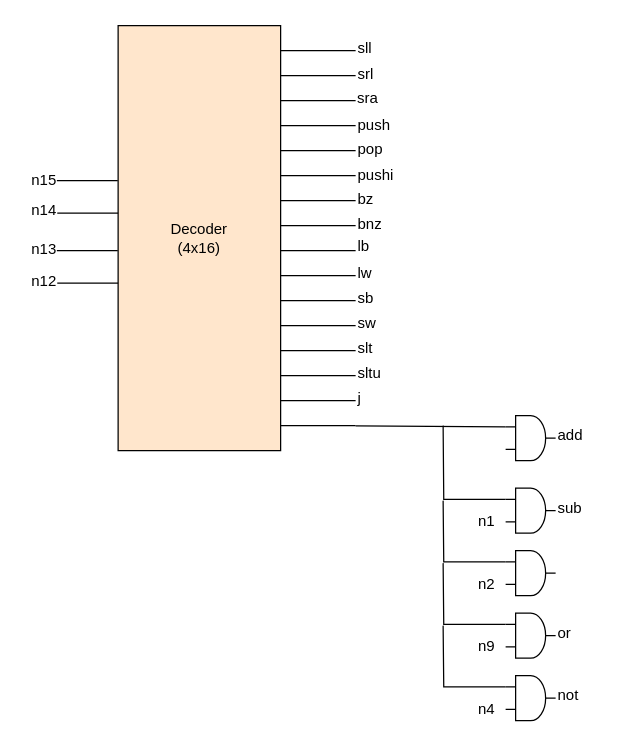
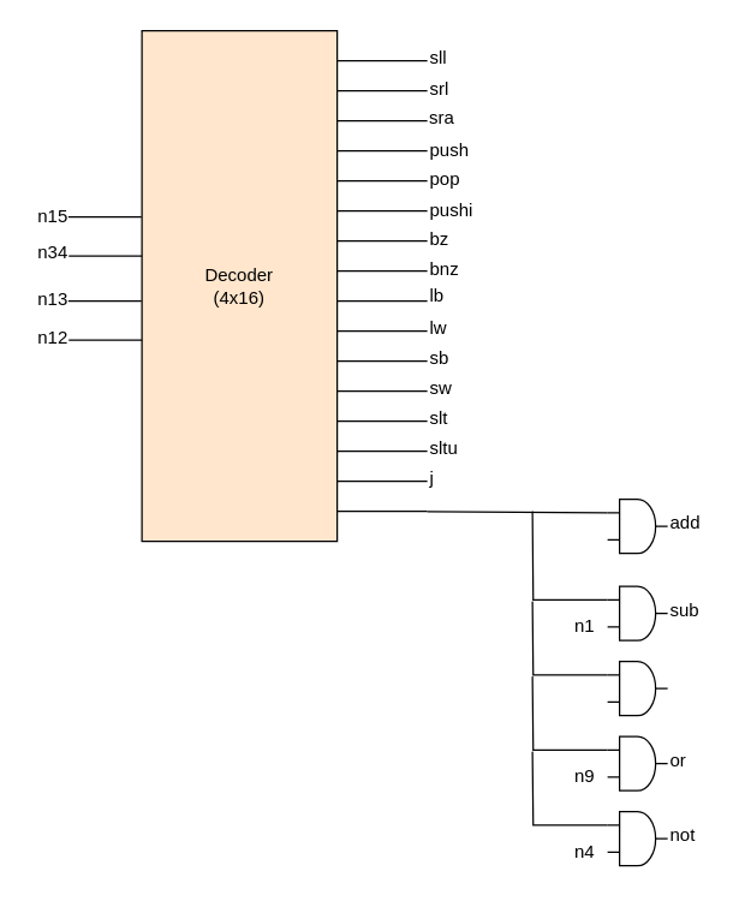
- <mxCell id="24" value="n14" style="text;html=1;strokeColor=none;fillColor=none;align=center;verticalAlign=middle;whiteSpace=wrap;rounded=0;" parent="1" vertex="1"><mxGeometry x="20" y="148" width="30" height="39" as="geometry" /></mxCell>
+ <mxCell id="24" value="n34" style="text;html=1;strokeColor=none;fillColor=none;align=center;verticalAlign=middle;whiteSpace=wrap;rounded=0;" parent="1" vertex="1"><mxGeometry x="20" y="148" width="30" height="39" as="geometry" /></mxCell>
- <mxCell id="51" value="n2" style="text;html=1;strokeColor=none;fillColor=none;align=center;verticalAlign=middle;whiteSpace=wrap;rounded=0;" parent="1" vertex="1"><mxGeometry x="374" y="452" width="30" height="30" as="geometry" /></mxCell>
